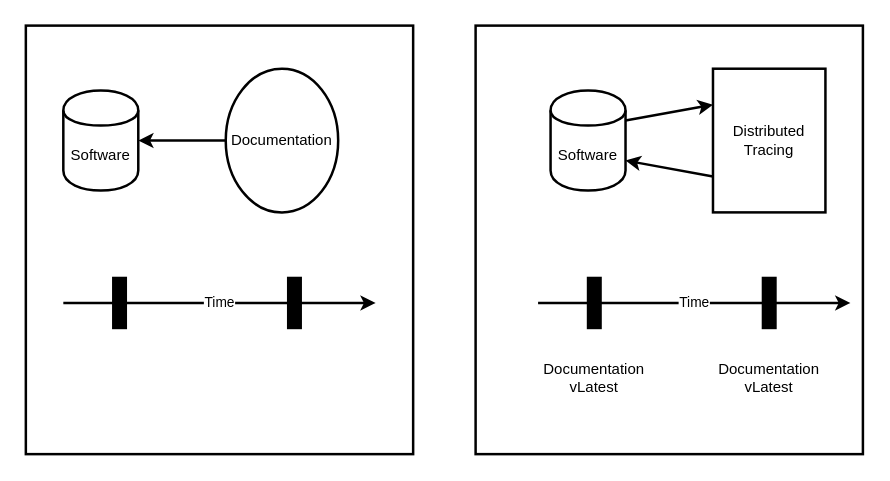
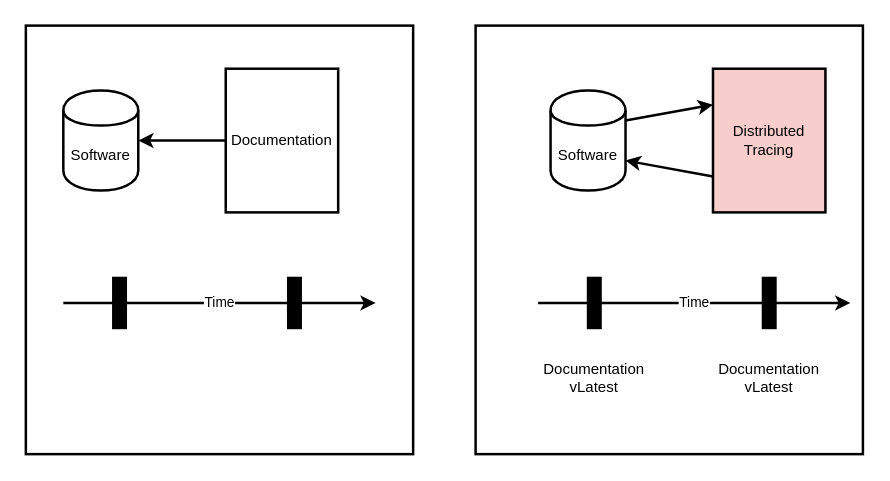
- <mxCell id="5" value="Documentation" style="ellipse;whiteSpace=wrap;html=1;strokeWidth=2;" vertex="1" parent="1"><mxGeometry x="180" y="54.5" width="90" height="115" as="geometry" /></mxCell>
+ <mxCell id="5" value="Documentation" style="rounded=0;whiteSpace=wrap;html=1;strokeWidth=2;" vertex="1" parent="1"><mxGeometry x="180" y="54.5" width="90" height="115" as="geometry" /></mxCell>
- <mxCell id="11" value="Distributed Tracing" style="rounded=0;whiteSpace=wrap;html=1;strokeWidth=2;" vertex="1" parent="1"><mxGeometry x="570" y="54.5" width="90" height="115" as="geometry" /></mxCell>
+ <mxCell id="11" value="Distributed Tracing" style="rounded=0;whiteSpace=wrap;html=1;strokeWidth=2;fillColor=#f8cecc;" vertex="1" parent="1"><mxGeometry x="570" y="54.5" width="90" height="115" as="geometry" /></mxCell>
